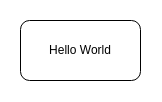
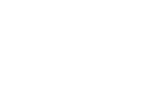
- <mxCell id="2" value="Hello World" style="rounded=1;whiteSpace=wrap;html=1;" vertex="1" parent="1"><mxGeometry x="20" y="20" width="120" height="60" as="geometry" /></mxCell>
